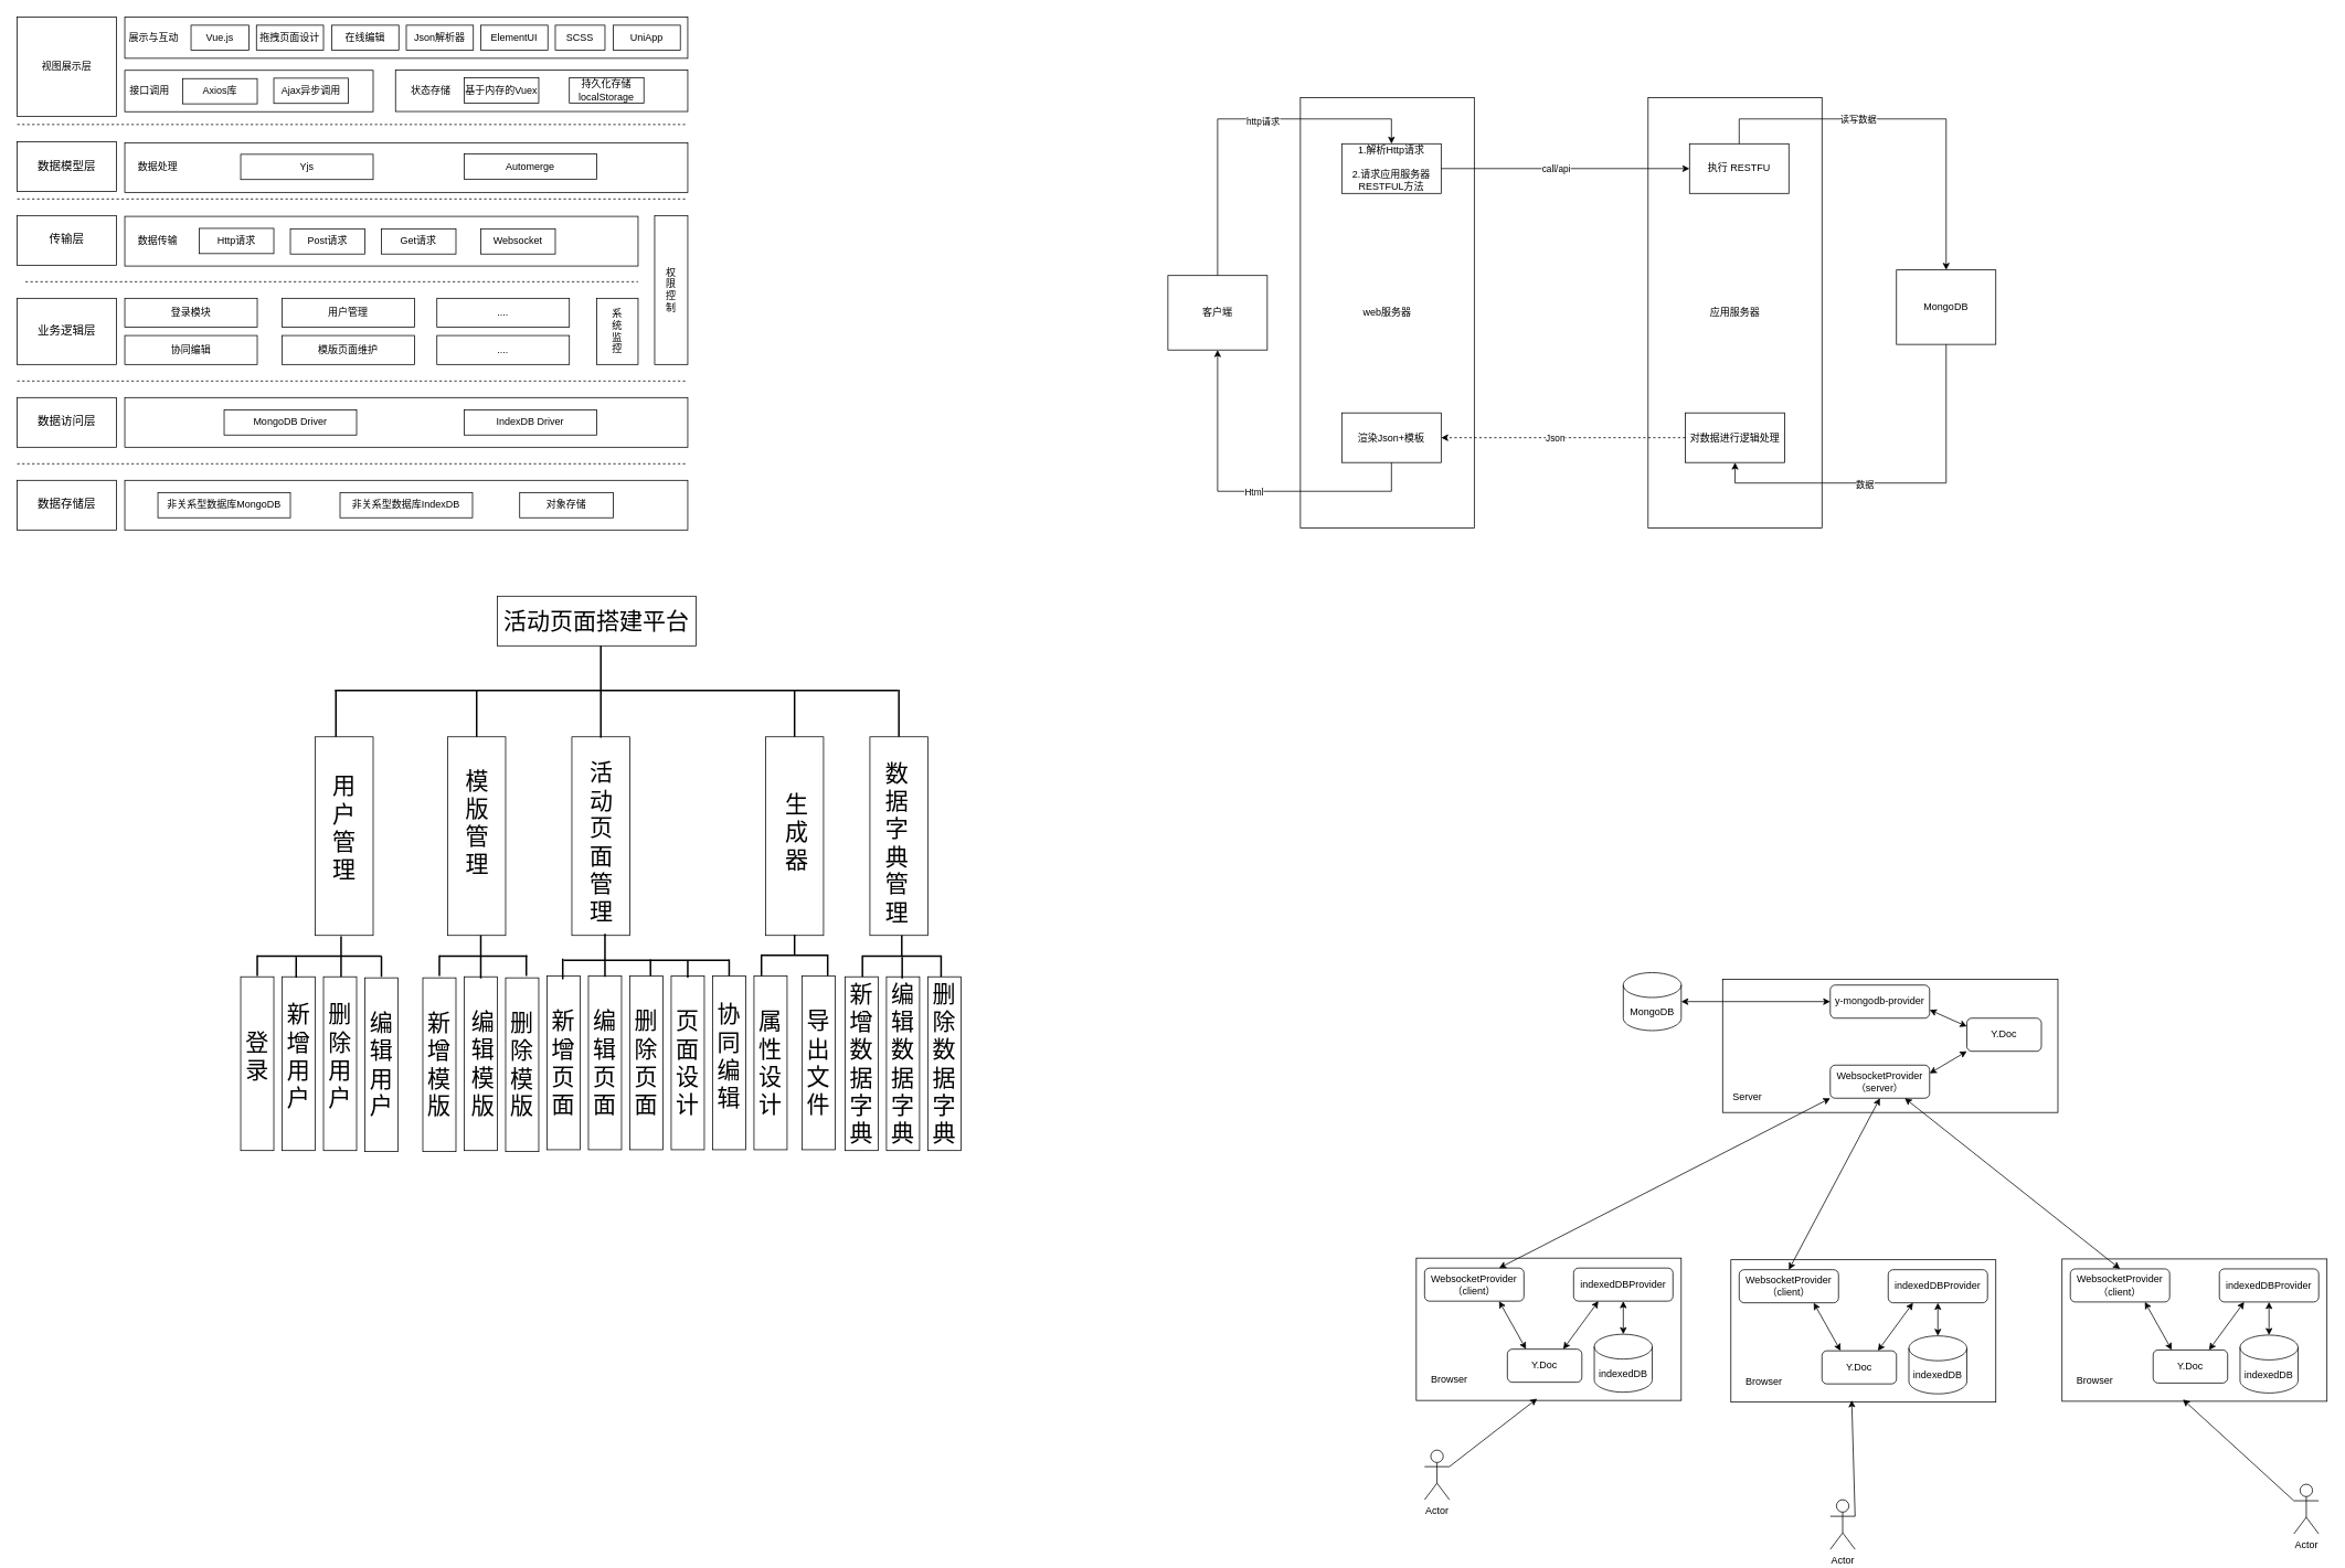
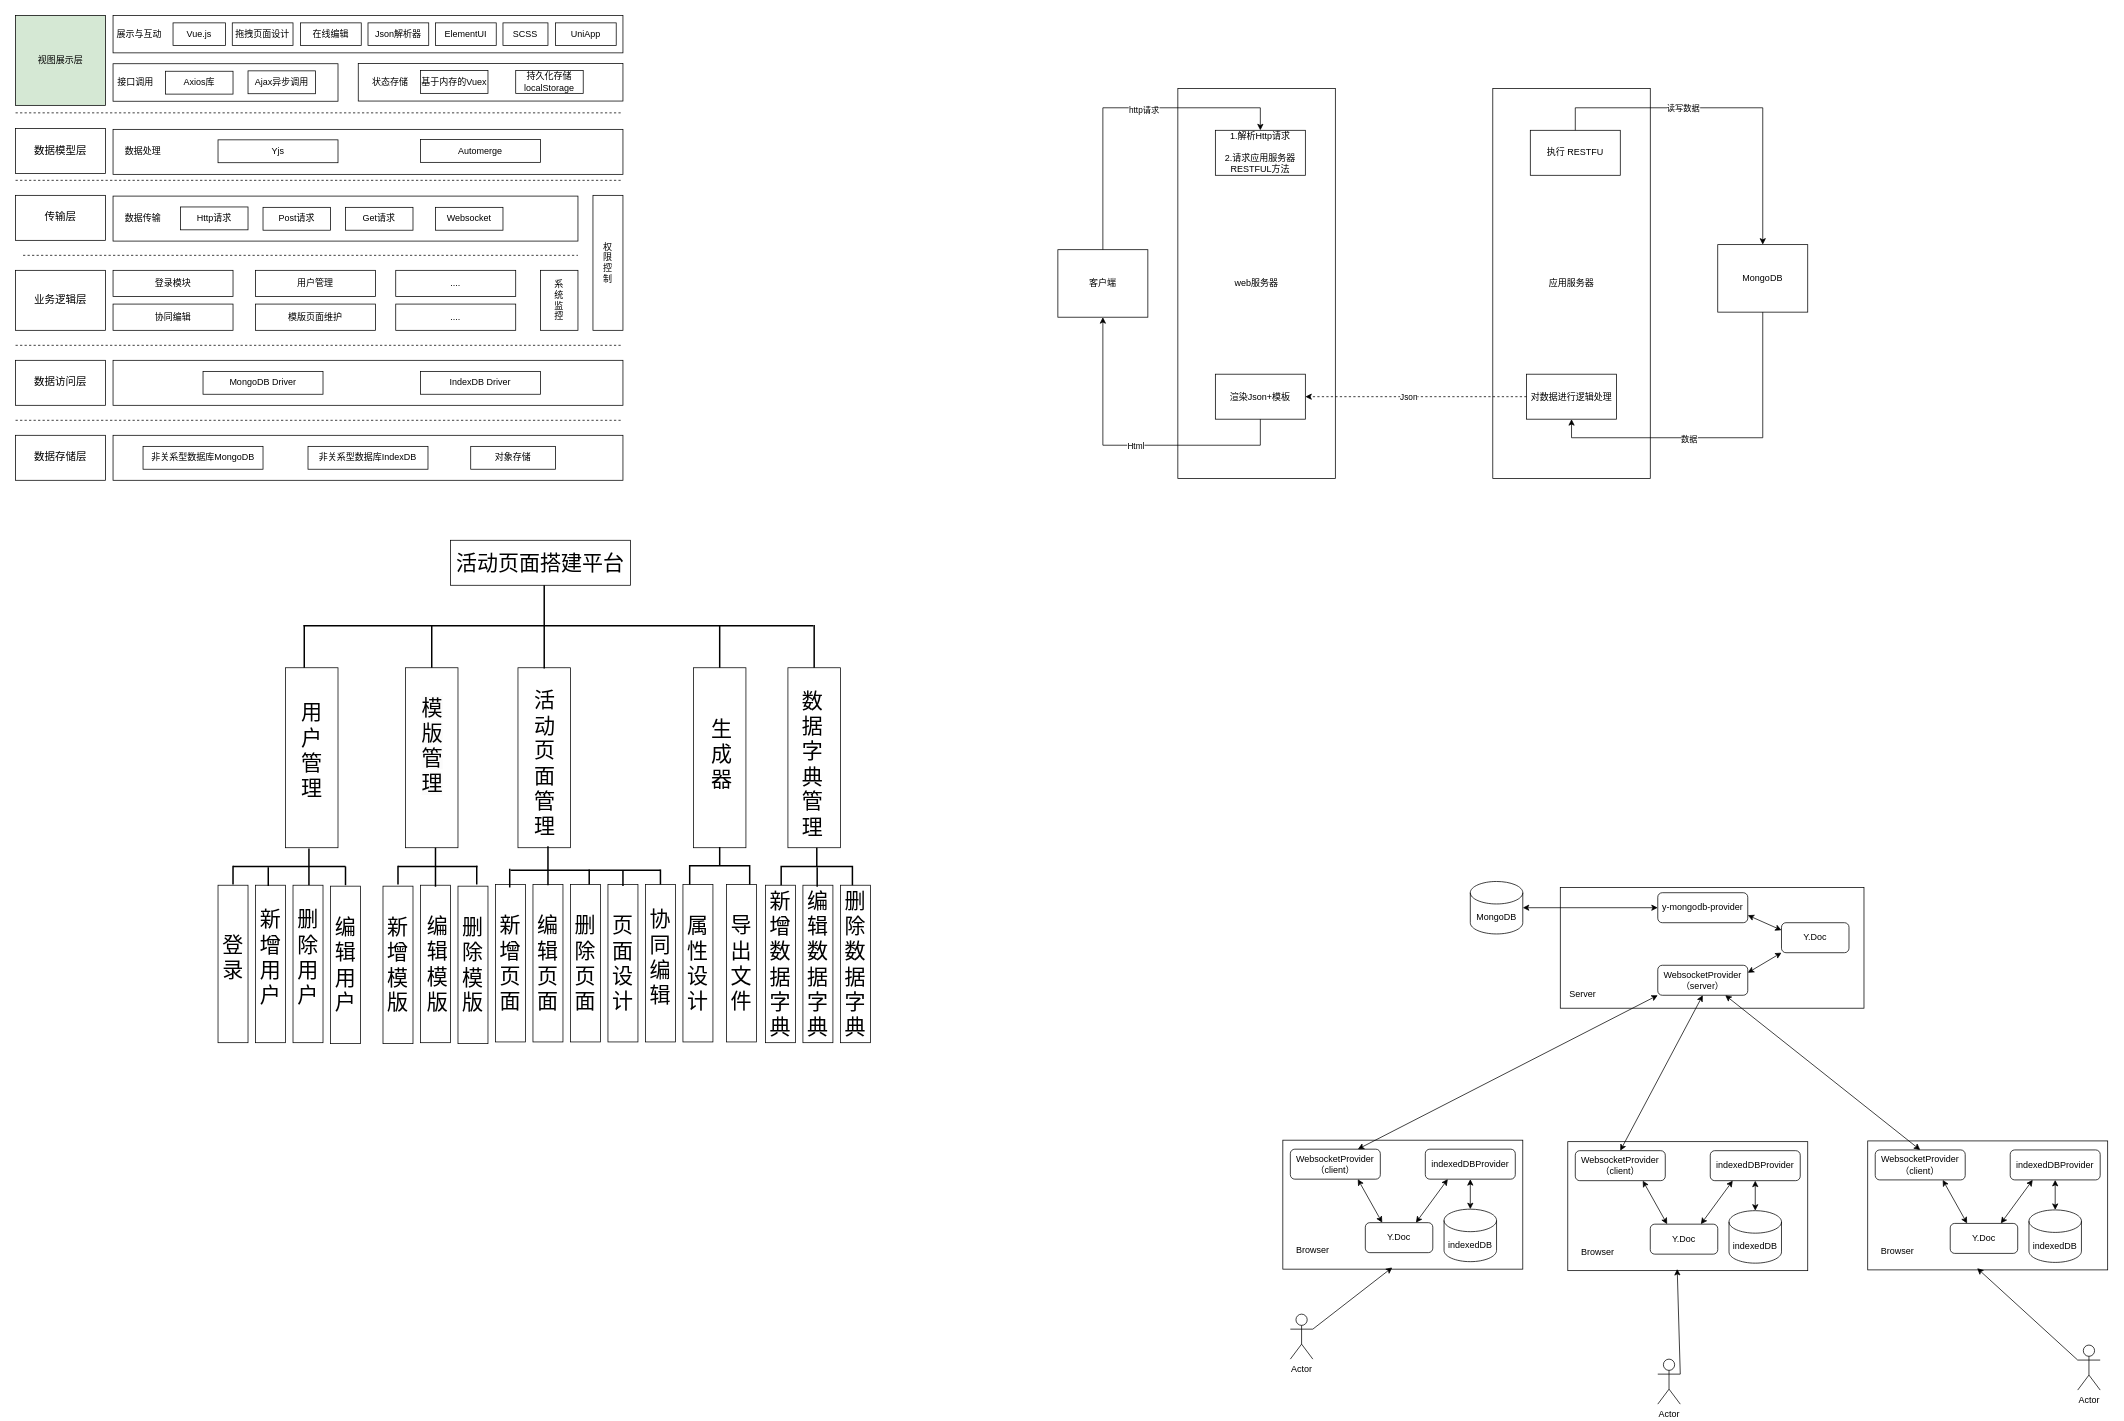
- <mxCell id="2" value="视图展示层" style="rounded=0;whiteSpace=wrap;html=1;" parent="1" vertex="1"><mxGeometry x="20" y="20" width="120" height="120" as="geometry" /></mxCell>
+ <mxCell id="2" value="视图展示层" style="rounded=0;whiteSpace=wrap;html=1;fillColor=#d5e8d4;" parent="1" vertex="1"><mxGeometry x="20" y="20" width="120" height="120" as="geometry" /></mxCell>
- <mxCell id="66" value="" style="endArrow=classic;html=1;rounded=0;exitX=1;exitY=0.5;exitDx=0;exitDy=0;entryX=0;entryY=0.5;entryDx=0;entryDy=0;" parent="1" source="56" target="59" edge="1"><mxGeometry width="50" height="50" relative="1" as="geometry"><mxPoint x="1780" y="373.25" as="sourcePoint" /><mxPoint x="1830" y="323.25" as="targetPoint" /></mxGeometry></mxCell>
- <mxCell id="67" value="call/api" style="edgeLabel;html=1;align=center;verticalAlign=middle;resizable=0;points=[];" parent="66" vertex="1" connectable="0"><mxGeometry x="-0.089" relative="1" as="geometry"><mxPoint x="1" as="offset" /></mxGeometry></mxCell>
